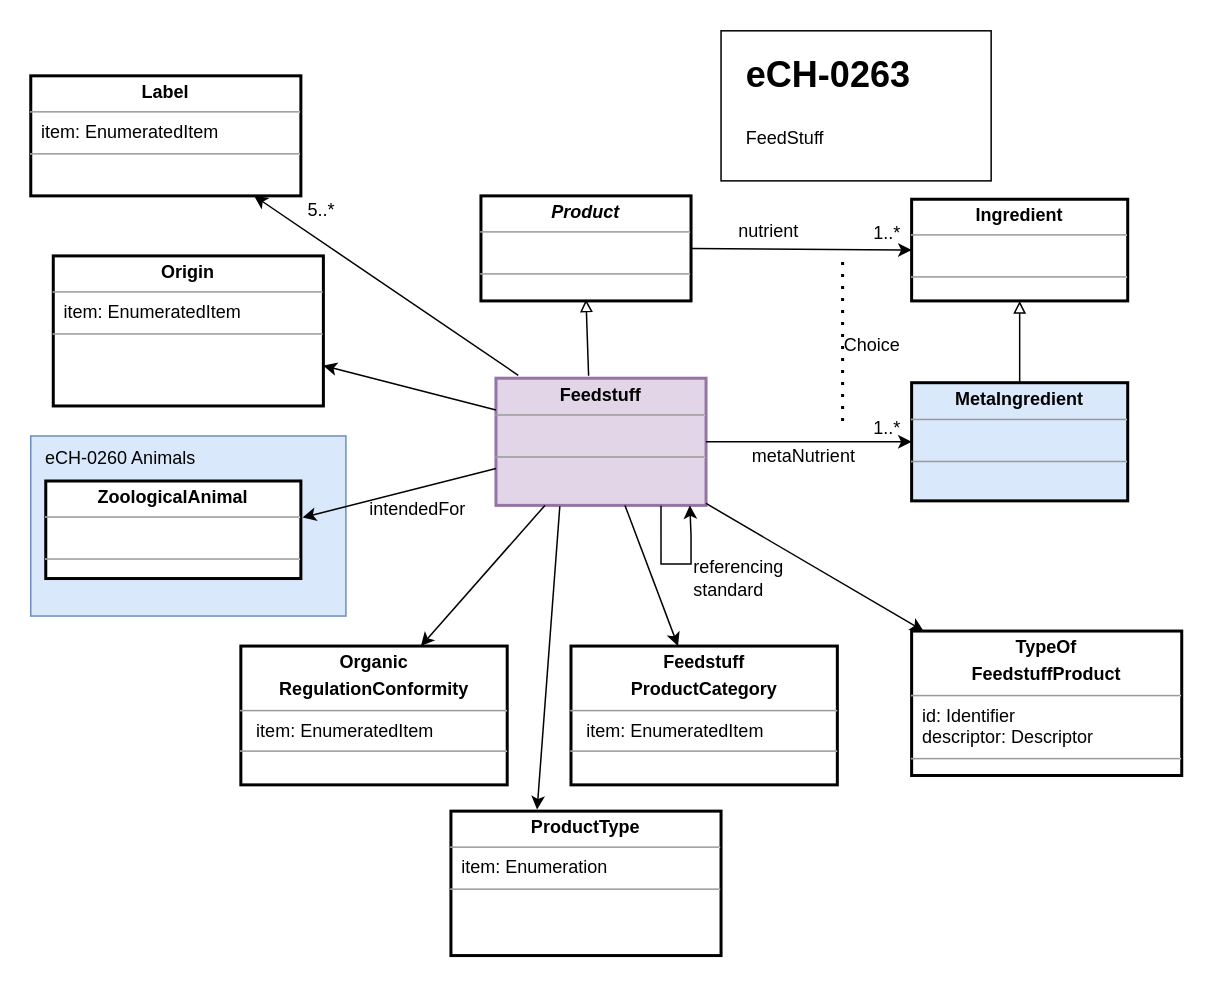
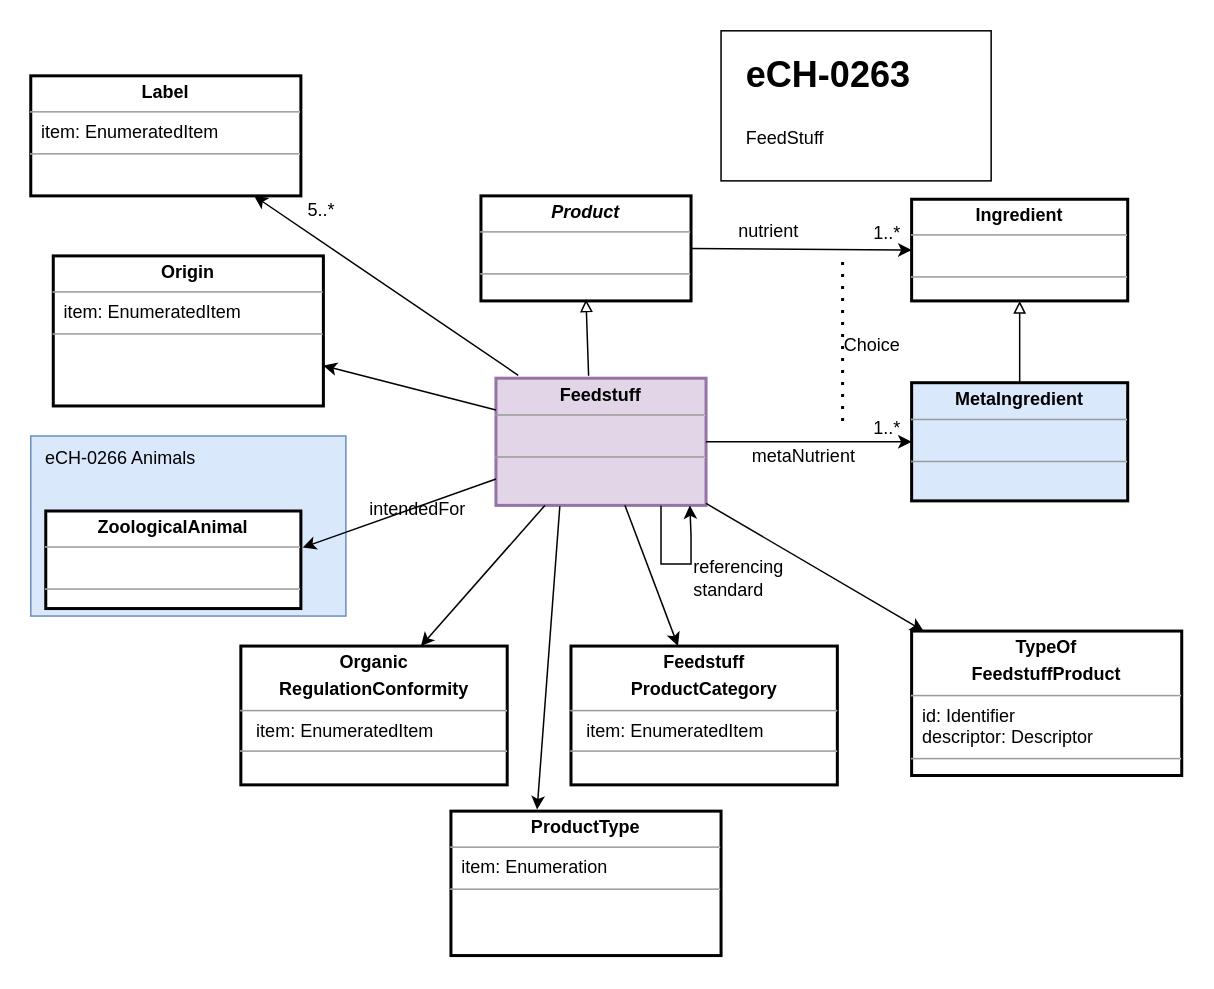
- <mxCell id="14" value="eCH-0260 Animals" style="text;html=1;strokeColor=none;fillColor=none;align=left;verticalAlign=middle;whiteSpace=wrap;rounded=0;strokeWidth=2;fontFamily=Helvetica;" parent="1" vertex="1"><mxGeometry x="28" y="290" width="140" height="30" as="geometry" /></mxCell>
+ <mxCell id="14" value="eCH-0266 Animals" style="text;html=1;strokeColor=none;fillColor=none;align=left;verticalAlign=middle;whiteSpace=wrap;rounded=0;strokeWidth=2;fontFamily=Helvetica;" parent="1" vertex="1"><mxGeometry x="28" y="290" width="140" height="30" as="geometry" /></mxCell>
- <mxCell id="15" value="&lt;p style=&quot;margin:0px;margin-top:4px;text-align:center;&quot;&gt;&lt;b&gt;ZoologicalAnimal&lt;/b&gt;&lt;/p&gt;&lt;hr size=&quot;1&quot;&gt;&lt;p style=&quot;margin:0px;margin-left:4px;&quot;&gt;&amp;nbsp;&amp;nbsp;&lt;br&gt;&lt;/p&gt;&lt;hr size=&quot;1&quot;&gt;&lt;p style=&quot;margin:0px;margin-left:4px;&quot;&gt;&lt;br&gt;&lt;/p&gt;" style="verticalAlign=top;align=left;overflow=fill;fontSize=12;fontFamily=Helvetica;html=1;sketch=0;strokeWidth=2;" parent="1" vertex="1"><mxGeometry x="30" y="320" width="170" height="65" as="geometry" /></mxCell>
+ <mxCell id="15" value="&lt;p style=&quot;margin:0px;margin-top:4px;text-align:center;&quot;&gt;&lt;b&gt;ZoologicalAnimal&lt;/b&gt;&lt;/p&gt;&lt;hr size=&quot;1&quot;&gt;&lt;p style=&quot;margin:0px;margin-left:4px;&quot;&gt;&amp;nbsp;&amp;nbsp;&lt;br&gt;&lt;/p&gt;&lt;hr size=&quot;1&quot;&gt;&lt;p style=&quot;margin:0px;margin-left:4px;&quot;&gt;&lt;br&gt;&lt;/p&gt;" style="verticalAlign=top;align=left;overflow=fill;fontSize=12;fontFamily=Helvetica;html=1;sketch=0;strokeWidth=2;" parent="1" vertex="1"><mxGeometry x="30" y="340" width="170" height="65" as="geometry" /></mxCell>
